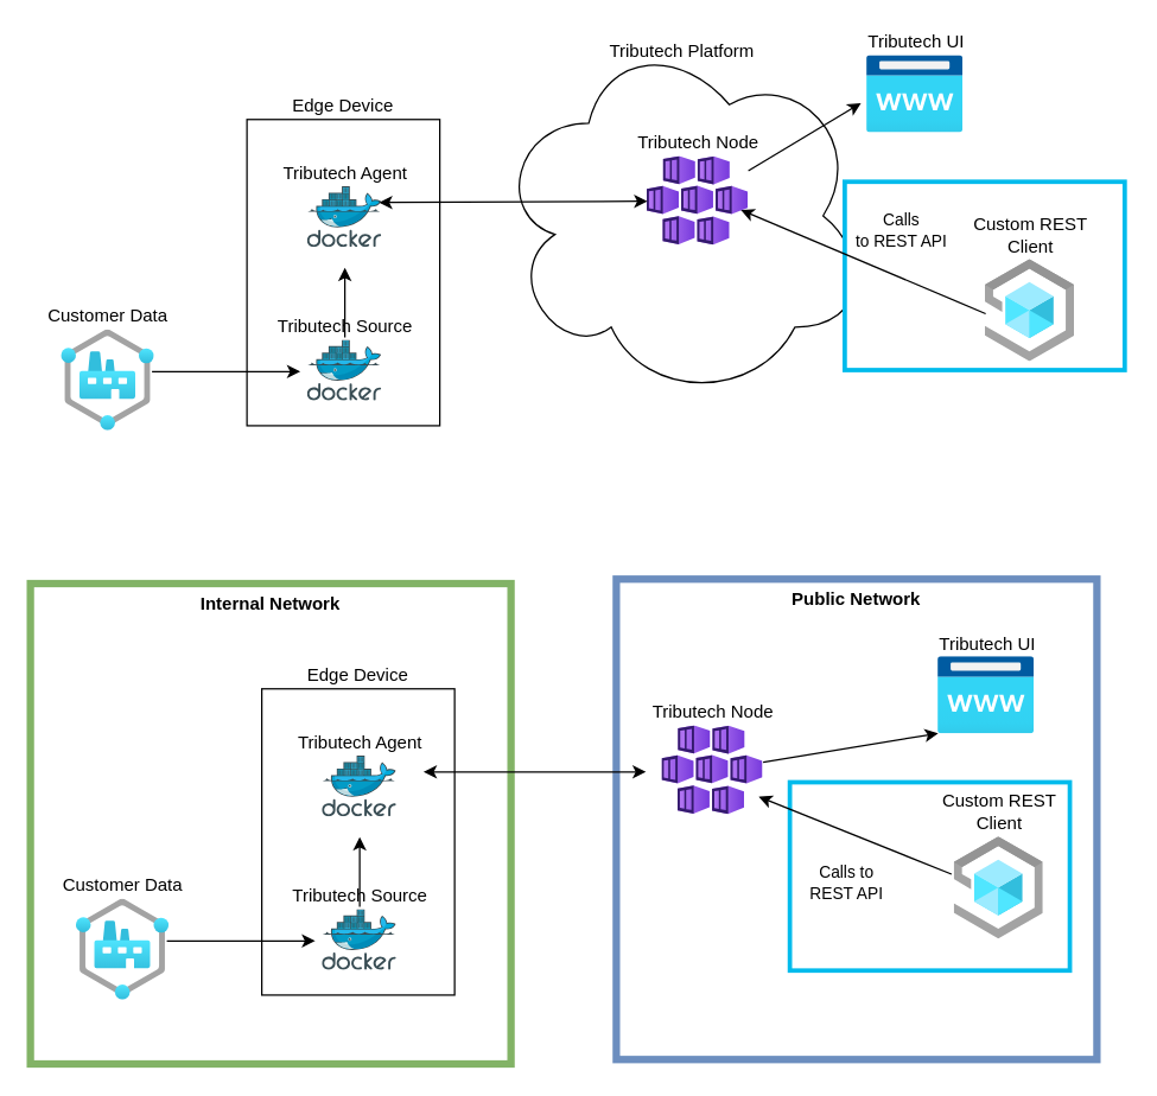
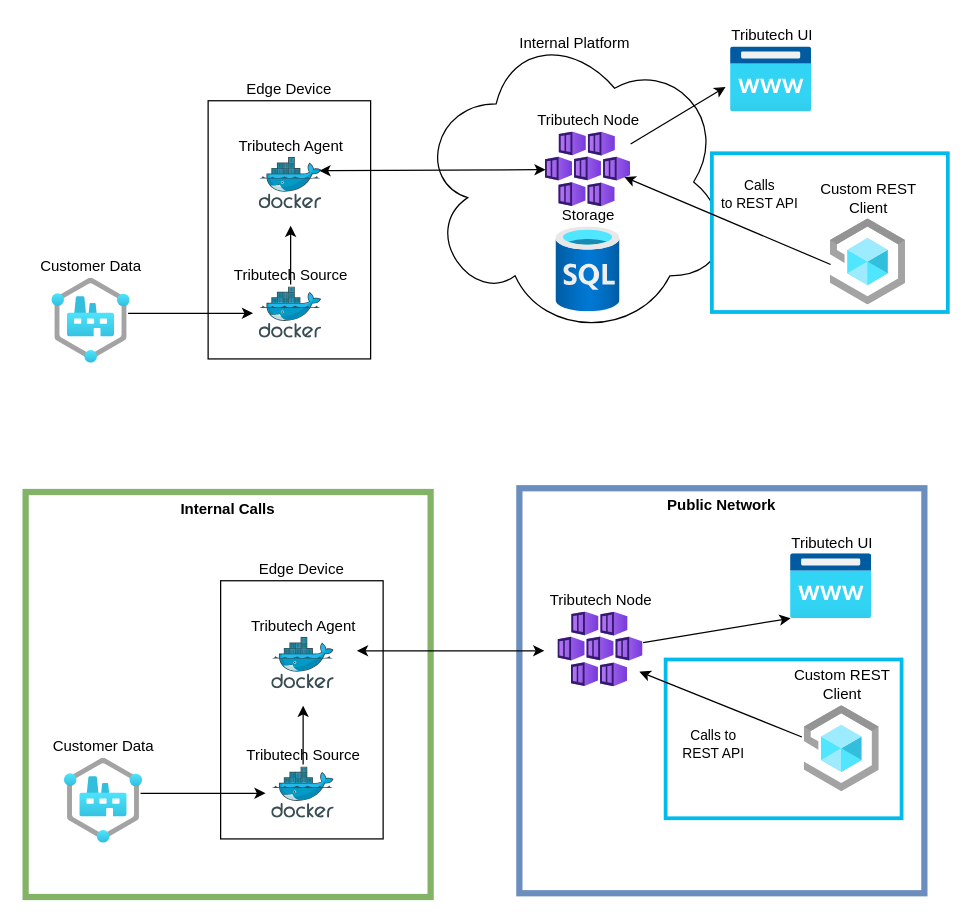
- <mxCell id="2" value="Tributech Platform" style="ellipse;shape=cloud;whiteSpace=wrap;html=1;verticalAlign=top;" parent="1" vertex="1"><mxGeometry x="333.2" y="20" width="252.8" height="250" as="geometry" /></mxCell>
+ <mxCell id="2" value="Internal Platform" style="ellipse;shape=cloud;whiteSpace=wrap;html=1;verticalAlign=top;" parent="1" vertex="1"><mxGeometry x="333.2" y="20" width="252.8" height="250" as="geometry" /></mxCell>
+ <mxCell id="5" value="Storage" style="image;aspect=fixed;html=1;points=[];align=center;fontSize=12;image=img/lib/azure2/iot/Time_Series_Data_Sets.svg;labelPosition=center;verticalLabelPosition=top;verticalAlign=bottom;" parent="1" vertex="1"><mxGeometry x="444.4" y="181" width="51.2" height="68" as="geometry" /></mxCell>
- <mxCell id="20" value="&lt;b&gt;Internal Network&lt;/b&gt;" style="whiteSpace=wrap;html=1;aspect=fixed;verticalAlign=top;fillColor=none;glass=0;fillStyle=zigzag-line;strokeColor=#82b366;strokeWidth=5;" vertex="1" parent="1"><mxGeometry x="20" y="393" width="324" height="324" as="geometry" /></mxCell>
+ <mxCell id="20" value="&lt;b&gt;Internal Calls&lt;/b&gt;" style="whiteSpace=wrap;html=1;aspect=fixed;verticalAlign=top;fillColor=none;glass=0;fillStyle=zigzag-line;strokeColor=#82b366;strokeWidth=5;" vertex="1" parent="1"><mxGeometry x="20" y="393" width="324" height="324" as="geometry" /></mxCell>
